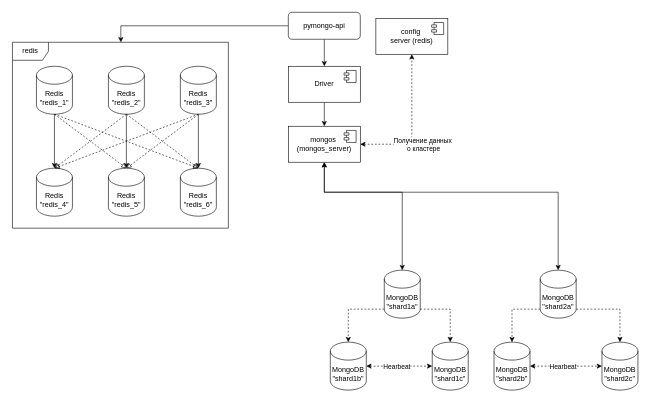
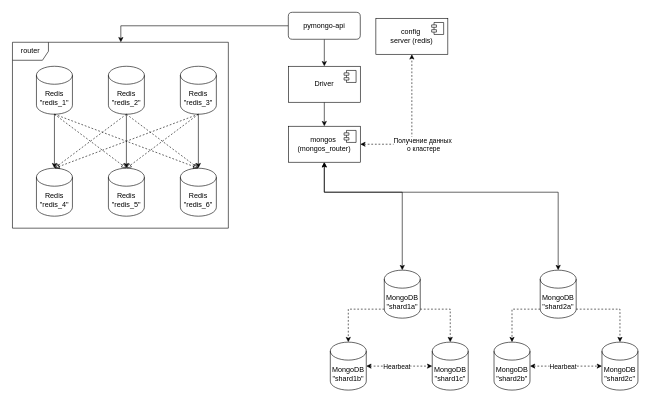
- <mxCell id="46" value="redis" style="shape=umlFrame;whiteSpace=wrap;html=1;pointerEvents=0;" vertex="1" parent="30"><mxGeometry width="360" height="310" as="geometry" /></mxCell>
+ <mxCell id="46" value="router" style="shape=umlFrame;whiteSpace=wrap;html=1;pointerEvents=0;" vertex="1" parent="30"><mxGeometry width="360" height="310" as="geometry" /></mxCell>
- <mxCell id="4" value="mongos&amp;nbsp;&lt;div&gt;(mongos_server)&lt;/div&gt;" style="html=1;dropTarget=0;whiteSpace=wrap;" vertex="1" parent="1"><mxGeometry x="480" y="210" width="120" height="60" as="geometry" /></mxCell>
+ <mxCell id="4" value="mongos&amp;nbsp;&lt;div&gt;(mongos_router)&lt;/div&gt;" style="html=1;dropTarget=0;whiteSpace=wrap;" vertex="1" parent="1"><mxGeometry x="480" y="210" width="120" height="60" as="geometry" /></mxCell>
